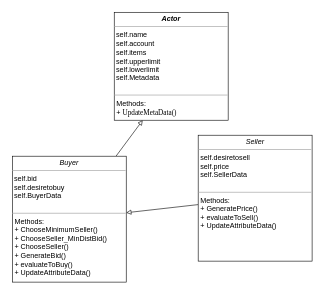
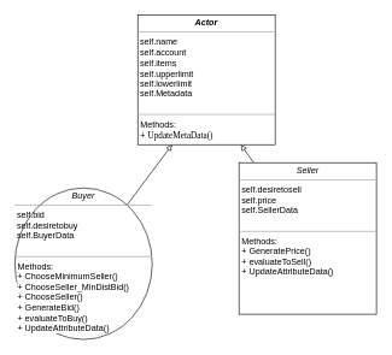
- <mxCell id="4" style="rounded=0;orthogonalLoop=1;jettySize=auto;html=1;strokeWidth=1;endArrow=block;endFill=0;" edge="1" parent="1" source="5" target="3"><mxGeometry relative="1" as="geometry" /></mxCell>
+ <mxCell id="4" style="rounded=0;orthogonalLoop=1;jettySize=auto;html=1;entryX=0.75;entryY=1;entryDx=0;entryDy=0;strokeWidth=1;endArrow=block;endFill=0;" edge="1" parent="1" source="5" target="6"><mxGeometry relative="1" as="geometry" /></mxCell>
- <mxCell id="3" value="&lt;p style=&quot;margin: 0px ; margin-top: 4px ; text-align: center&quot;&gt;&lt;i&gt;Buyer&lt;/i&gt;&lt;/p&gt;&lt;hr size=&quot;1&quot;&gt;&amp;nbsp;self.bid&lt;br&gt;&amp;nbsp;self.desiretobuy&lt;br&gt;&amp;nbsp;self.BuyerData&lt;br&gt;&lt;br&gt;&lt;hr size=&quot;1&quot;&gt;&lt;p style=&quot;margin: 0px 0px 0px 4px&quot;&gt;&lt;span style=&quot;background-color: rgb(255 , 255 , 255)&quot;&gt;Methods:&lt;/span&gt;&lt;/p&gt;&lt;p style=&quot;margin: 0px 0px 0px 4px&quot;&gt;&lt;span style=&quot;background-color: rgb(255 , 255 , 255)&quot;&gt;+&amp;nbsp;ChooseMinimumSeller()&lt;/span&gt;&lt;/p&gt;&lt;p style=&quot;margin: 0px 0px 0px 4px&quot;&gt;&lt;span style=&quot;background-color: rgb(255 , 255 , 255)&quot;&gt;+&amp;nbsp;ChooseSeller_MinDistBid()&lt;/span&gt;&lt;/p&gt;&lt;p style=&quot;margin: 0px 0px 0px 4px&quot;&gt;&lt;span style=&quot;background-color: rgb(255 , 255 , 255)&quot;&gt;+&amp;nbsp;ChooseSeller()&lt;/span&gt;&lt;/p&gt;&lt;p style=&quot;margin: 0px 0px 0px 4px&quot;&gt;&lt;span style=&quot;background-color: rgb(255 , 255 , 255)&quot;&gt;+&amp;nbsp;GenerateBid()&lt;/span&gt;&lt;/p&gt;&lt;p style=&quot;margin: 0px 0px 0px 4px&quot;&gt;&lt;span style=&quot;background-color: rgb(255 , 255 , 255)&quot;&gt;+&amp;nbsp;evaluateToBuy()&lt;/span&gt;&lt;/p&gt;&lt;p style=&quot;margin: 0px 0px 0px 4px&quot;&gt;&lt;span style=&quot;background-color: rgb(255 , 255 , 255)&quot;&gt;+&amp;nbsp;UpdateAttributeData()&lt;/span&gt;&lt;/p&gt;&lt;p style=&quot;margin: 0px 0px 0px 4px&quot;&gt;&lt;br&gt;&lt;/p&gt;" style="verticalAlign=top;align=left;overflow=fill;fontSize=12;fontFamily=Helvetica;html=1;" vertex="1" parent="1"><mxGeometry x="20" y="260" width="190" height="210" as="geometry" /></mxCell>
+ <mxCell id="3" value="&lt;p style=&quot;margin: 0px ; margin-top: 4px ; text-align: center&quot;&gt;&lt;i&gt;Buyer&lt;/i&gt;&lt;/p&gt;&lt;hr size=&quot;1&quot;&gt;&amp;nbsp;self.bid&lt;br&gt;&amp;nbsp;self.desiretobuy&lt;br&gt;&amp;nbsp;self.BuyerData&lt;br&gt;&lt;br&gt;&lt;hr size=&quot;1&quot;&gt;&lt;p style=&quot;margin: 0px 0px 0px 4px&quot;&gt;&lt;span style=&quot;background-color: rgb(255 , 255 , 255)&quot;&gt;Methods:&lt;/span&gt;&lt;/p&gt;&lt;p style=&quot;margin: 0px 0px 0px 4px&quot;&gt;&lt;span style=&quot;background-color: rgb(255 , 255 , 255)&quot;&gt;+&amp;nbsp;ChooseMinimumSeller()&lt;/span&gt;&lt;/p&gt;&lt;p style=&quot;margin: 0px 0px 0px 4px&quot;&gt;&lt;span style=&quot;background-color: rgb(255 , 255 , 255)&quot;&gt;+&amp;nbsp;ChooseSeller_MinDistBid()&lt;/span&gt;&lt;/p&gt;&lt;p style=&quot;margin: 0px 0px 0px 4px&quot;&gt;&lt;span style=&quot;background-color: rgb(255 , 255 , 255)&quot;&gt;+&amp;nbsp;ChooseSeller()&lt;/span&gt;&lt;/p&gt;&lt;p style=&quot;margin: 0px 0px 0px 4px&quot;&gt;&lt;span style=&quot;background-color: rgb(255 , 255 , 255)&quot;&gt;+&amp;nbsp;GenerateBid()&lt;/span&gt;&lt;/p&gt;&lt;p style=&quot;margin: 0px 0px 0px 4px&quot;&gt;&lt;span style=&quot;background-color: rgb(255 , 255 , 255)&quot;&gt;+&amp;nbsp;evaluateToBuy()&lt;/span&gt;&lt;/p&gt;&lt;p style=&quot;margin: 0px 0px 0px 4px&quot;&gt;&lt;span style=&quot;background-color: rgb(255 , 255 , 255)&quot;&gt;+&amp;nbsp;UpdateAttributeData()&lt;/span&gt;&lt;/p&gt;&lt;p style=&quot;margin: 0px 0px 0px 4px&quot;&gt;&lt;br&gt;&lt;/p&gt;" style="ellipse;verticalAlign=top;align=left;overflow=fill;fontSize=12;fontFamily=Helvetica;html=1;" vertex="1" parent="1"><mxGeometry x="20" y="260" width="190" height="210" as="geometry" /></mxCell>
